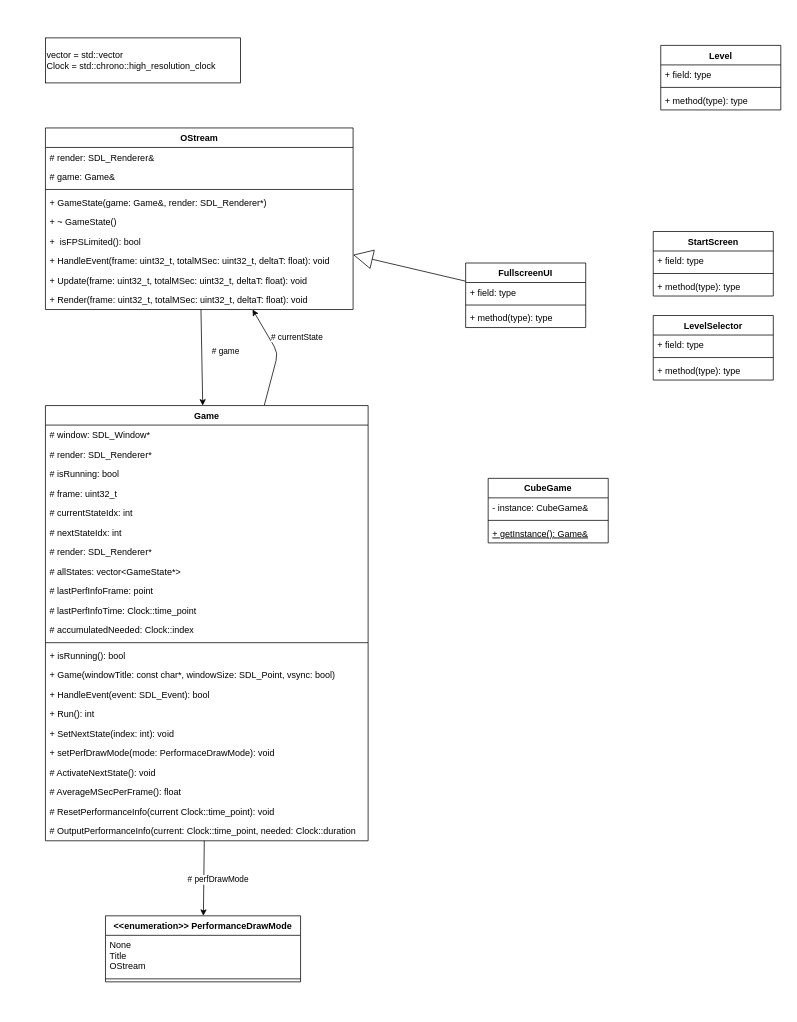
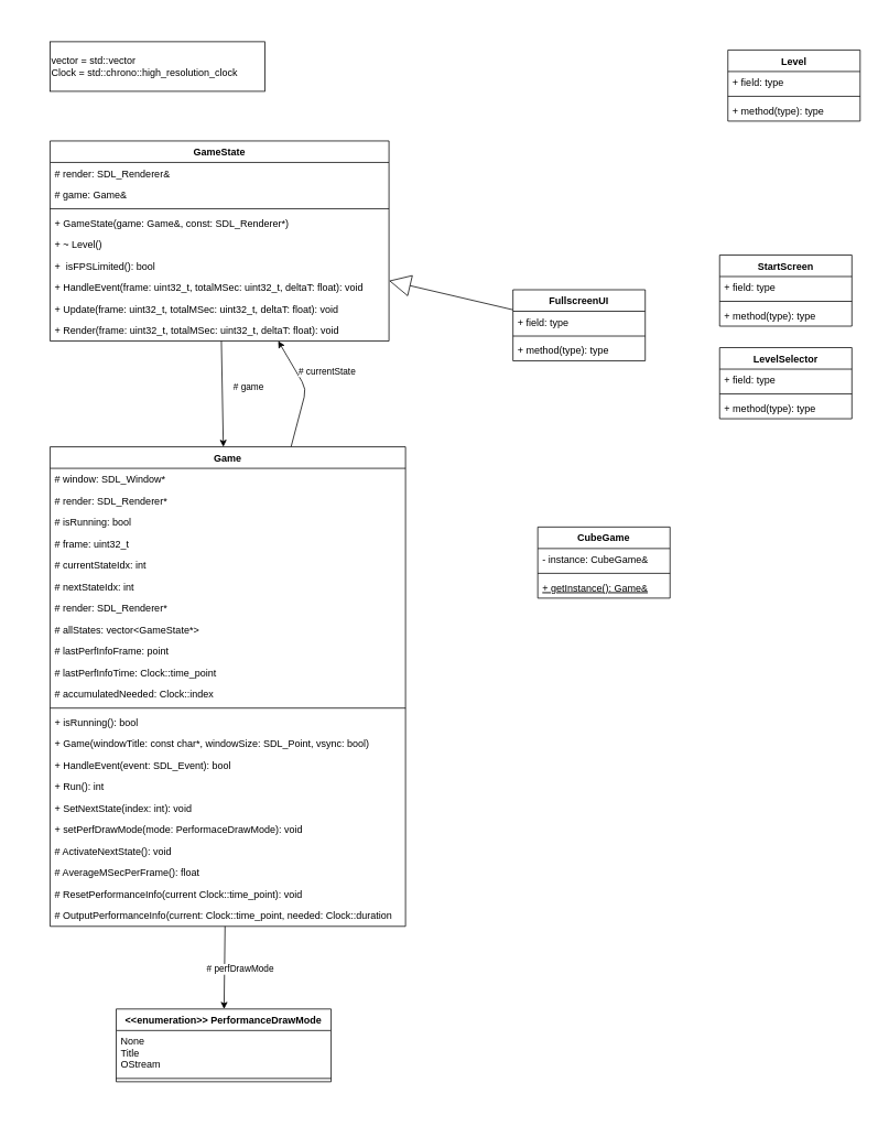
- <mxCell id="29" value="OStream" style="swimlane;fontStyle=1;align=center;verticalAlign=top;childLayout=stackLayout;horizontal=1;startSize=26;horizontalStack=0;resizeParent=1;resizeParentMax=0;resizeLast=0;collapsible=1;marginBottom=0;gradientColor=none;" parent="1" vertex="1"><mxGeometry x="60" y="170" width="410" height="242" as="geometry" /></mxCell>
+ <mxCell id="29" value="GameState" style="swimlane;fontStyle=1;align=center;verticalAlign=top;childLayout=stackLayout;horizontal=1;startSize=26;horizontalStack=0;resizeParent=1;resizeParentMax=0;resizeLast=0;collapsible=1;marginBottom=0;gradientColor=none;" parent="1" vertex="1"><mxGeometry x="60" y="170" width="410" height="242" as="geometry" /></mxCell>
- <mxCell id="33" value="+ GameState(game: Game&amp;, render: SDL_Renderer*)" style="text;strokeColor=none;fillColor=none;align=left;verticalAlign=top;spacingLeft=4;spacingRight=4;overflow=hidden;rotatable=0;points=[[0,0.5],[1,0.5]];portConstraint=eastwest;" parent="29" vertex="1"><mxGeometry y="86" width="410" height="26" as="geometry" /></mxCell>
+ <mxCell id="33" value="+ GameState(game: Game&amp;, const: SDL_Renderer*)" style="text;strokeColor=none;fillColor=none;align=left;verticalAlign=top;spacingLeft=4;spacingRight=4;overflow=hidden;rotatable=0;points=[[0,0.5],[1,0.5]];portConstraint=eastwest;" parent="29" vertex="1"><mxGeometry y="86" width="410" height="26" as="geometry" /></mxCell>
- <mxCell id="34" value="+ ~ GameState()" style="text;strokeColor=none;fillColor=none;align=left;verticalAlign=top;spacingLeft=4;spacingRight=4;overflow=hidden;rotatable=0;points=[[0,0.5],[1,0.5]];portConstraint=eastwest;" parent="29" vertex="1"><mxGeometry y="112" width="410" height="26" as="geometry" /></mxCell>
+ <mxCell id="34" value="+ ~ Level()" style="text;strokeColor=none;fillColor=none;align=left;verticalAlign=top;spacingLeft=4;spacingRight=4;overflow=hidden;rotatable=0;points=[[0,0.5],[1,0.5]];portConstraint=eastwest;" parent="29" vertex="1"><mxGeometry y="112" width="410" height="26" as="geometry" /></mxCell>
